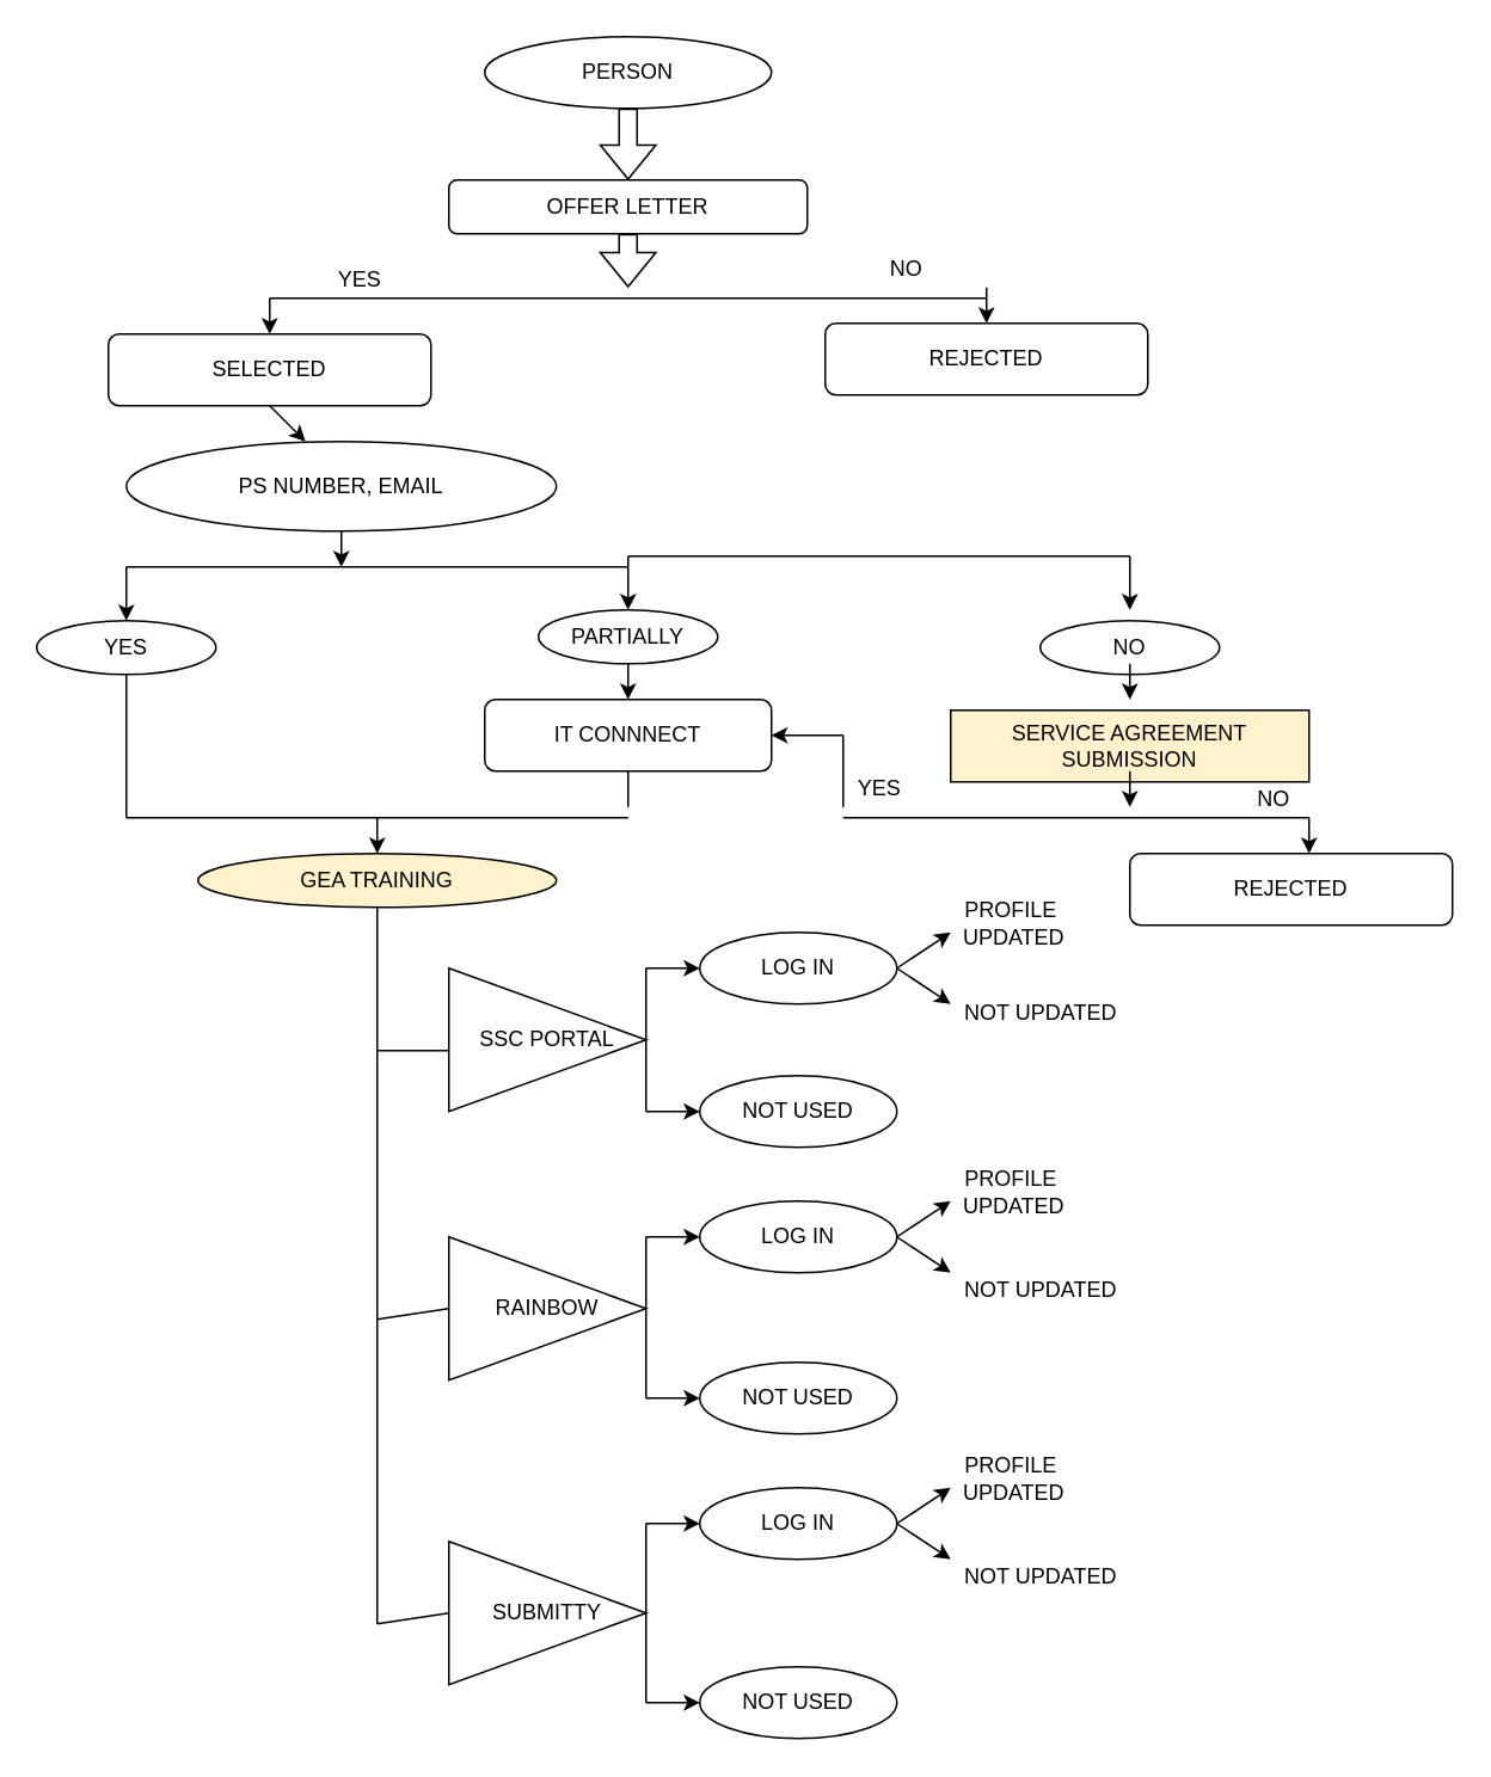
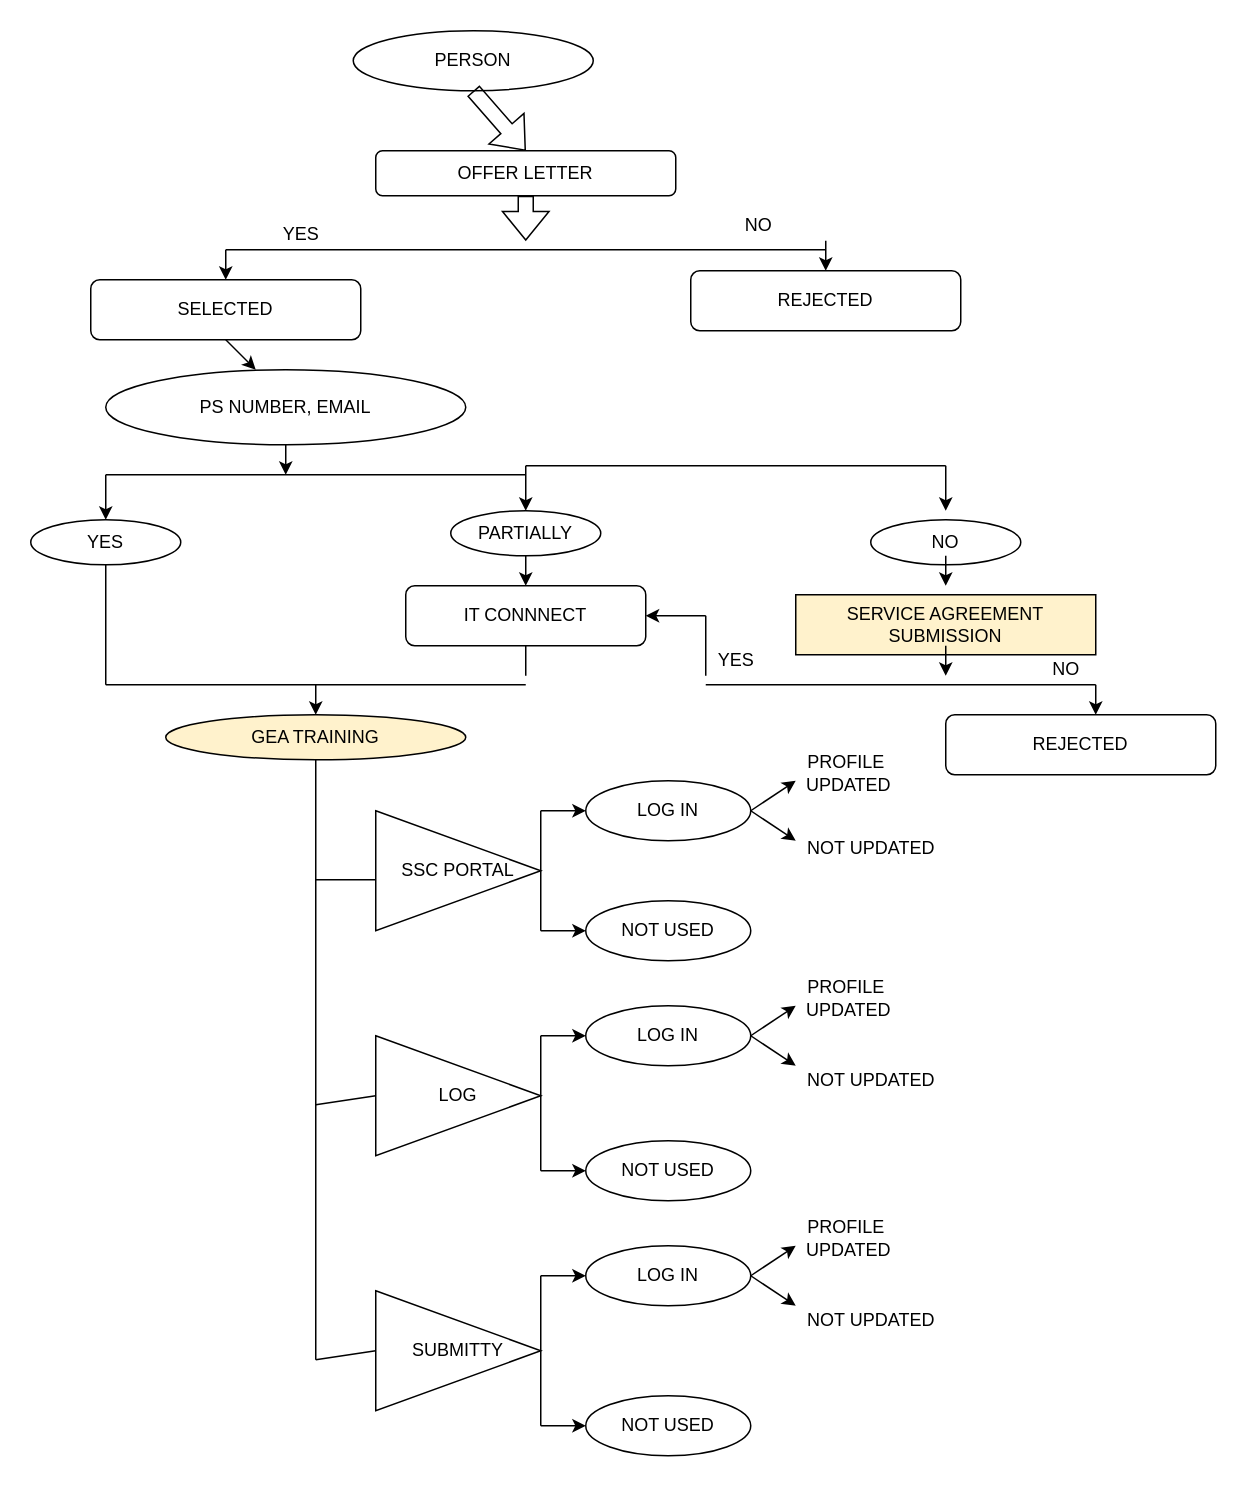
- <mxCell id="2" value="PERSON" style="ellipse;whiteSpace=wrap;html=1;fontStyle=0" vertex="1" parent="1"><mxGeometry x="270" y="20" width="160" height="40" as="geometry" /></mxCell>
+ <mxCell id="2" value="PERSON" style="ellipse;whiteSpace=wrap;html=1;fontStyle=0" vertex="1" parent="1"><mxGeometry x="235" y="20" width="160" height="40" as="geometry" /></mxCell>
- <mxCell id="54" value="RAINBOW" style="triangle;whiteSpace=wrap;html=1;" vertex="1" parent="1"><mxGeometry x="250" y="690" width="110" height="80" as="geometry" /></mxCell>
+ <mxCell id="54" value="LOG" style="triangle;whiteSpace=wrap;html=1;" vertex="1" parent="1"><mxGeometry x="250" y="690" width="110" height="80" as="geometry" /></mxCell>
